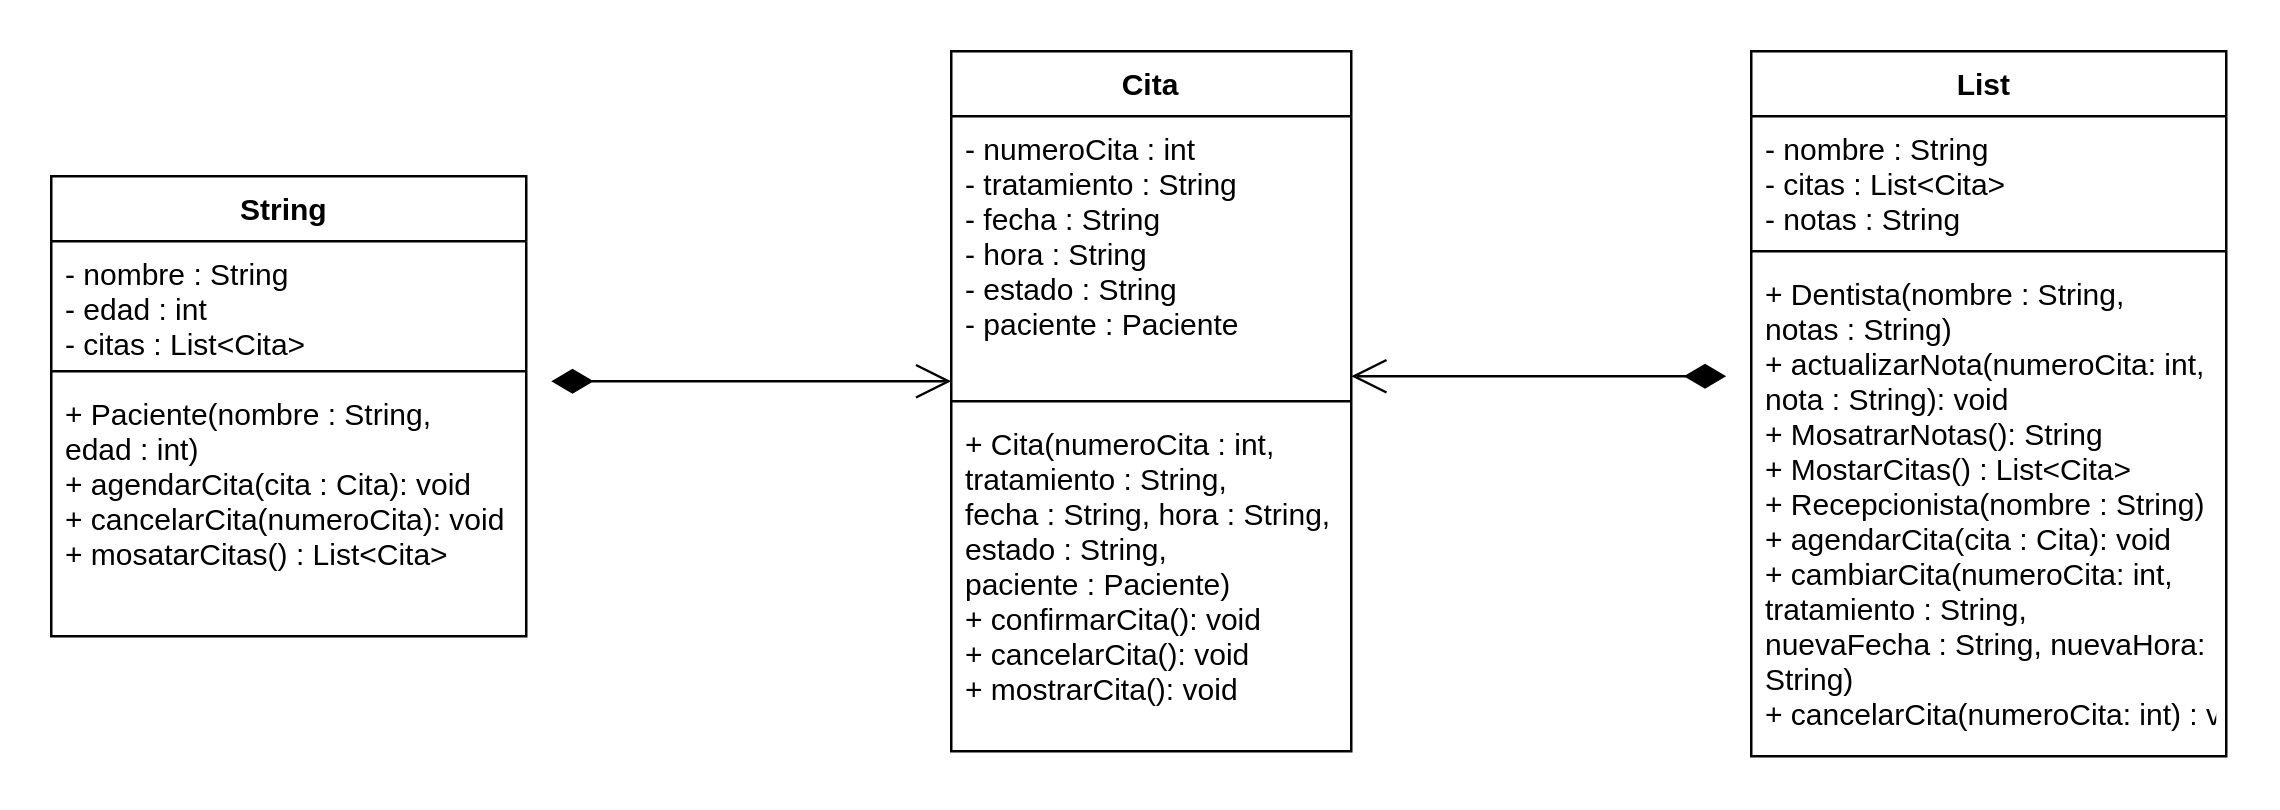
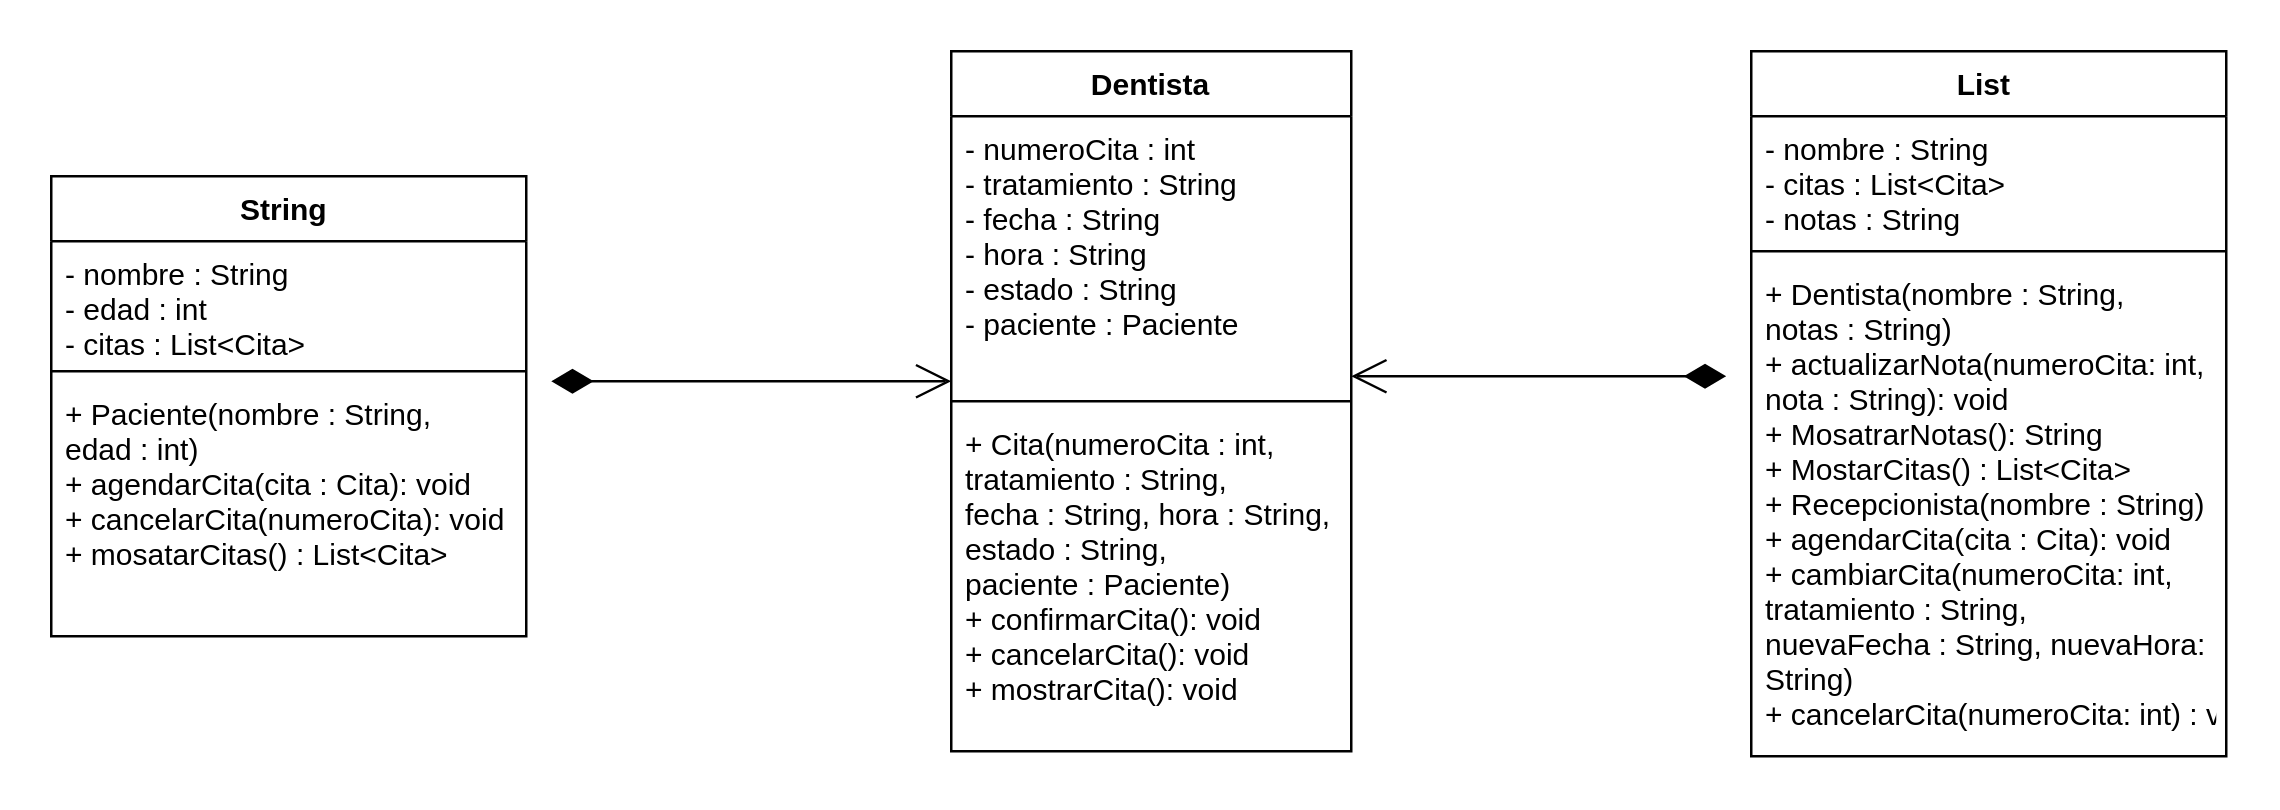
- <mxCell id="10" value="Cita" style="swimlane;fontStyle=1;align=center;verticalAlign=top;childLayout=stackLayout;horizontal=1;startSize=26;horizontalStack=0;resizeParent=1;resizeParentMax=0;resizeLast=0;collapsible=1;marginBottom=0;" parent="1" vertex="1"><mxGeometry x="380" y="20" width="160" height="280" as="geometry" /></mxCell>
+ <mxCell id="10" value="Dentista" style="swimlane;fontStyle=1;align=center;verticalAlign=top;childLayout=stackLayout;horizontal=1;startSize=26;horizontalStack=0;resizeParent=1;resizeParentMax=0;resizeLast=0;collapsible=1;marginBottom=0;" parent="1" vertex="1"><mxGeometry x="380" y="20" width="160" height="280" as="geometry" /></mxCell>
